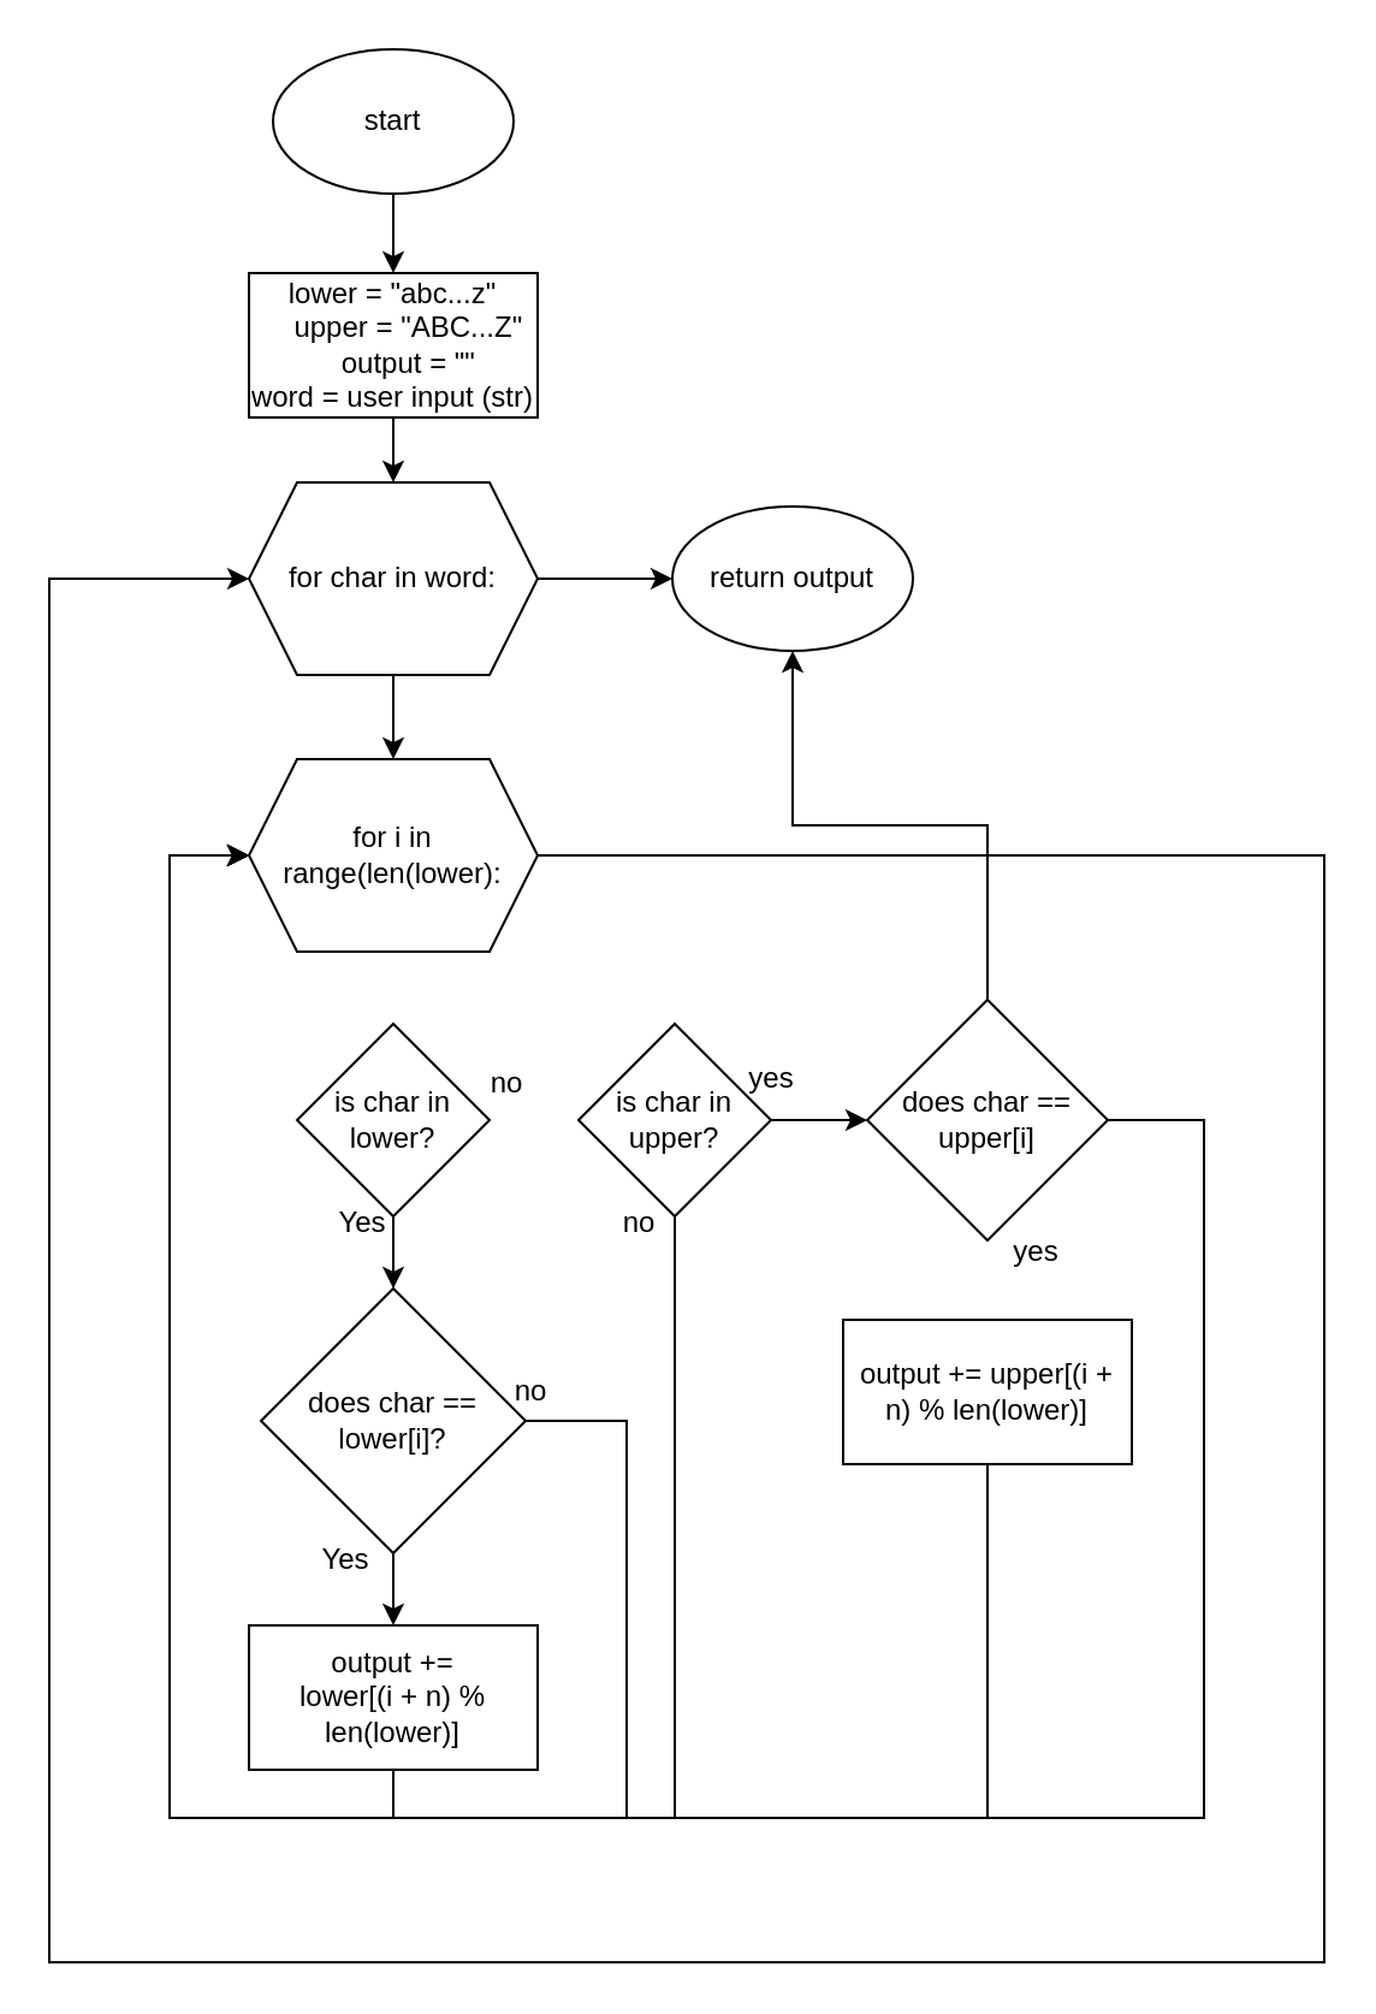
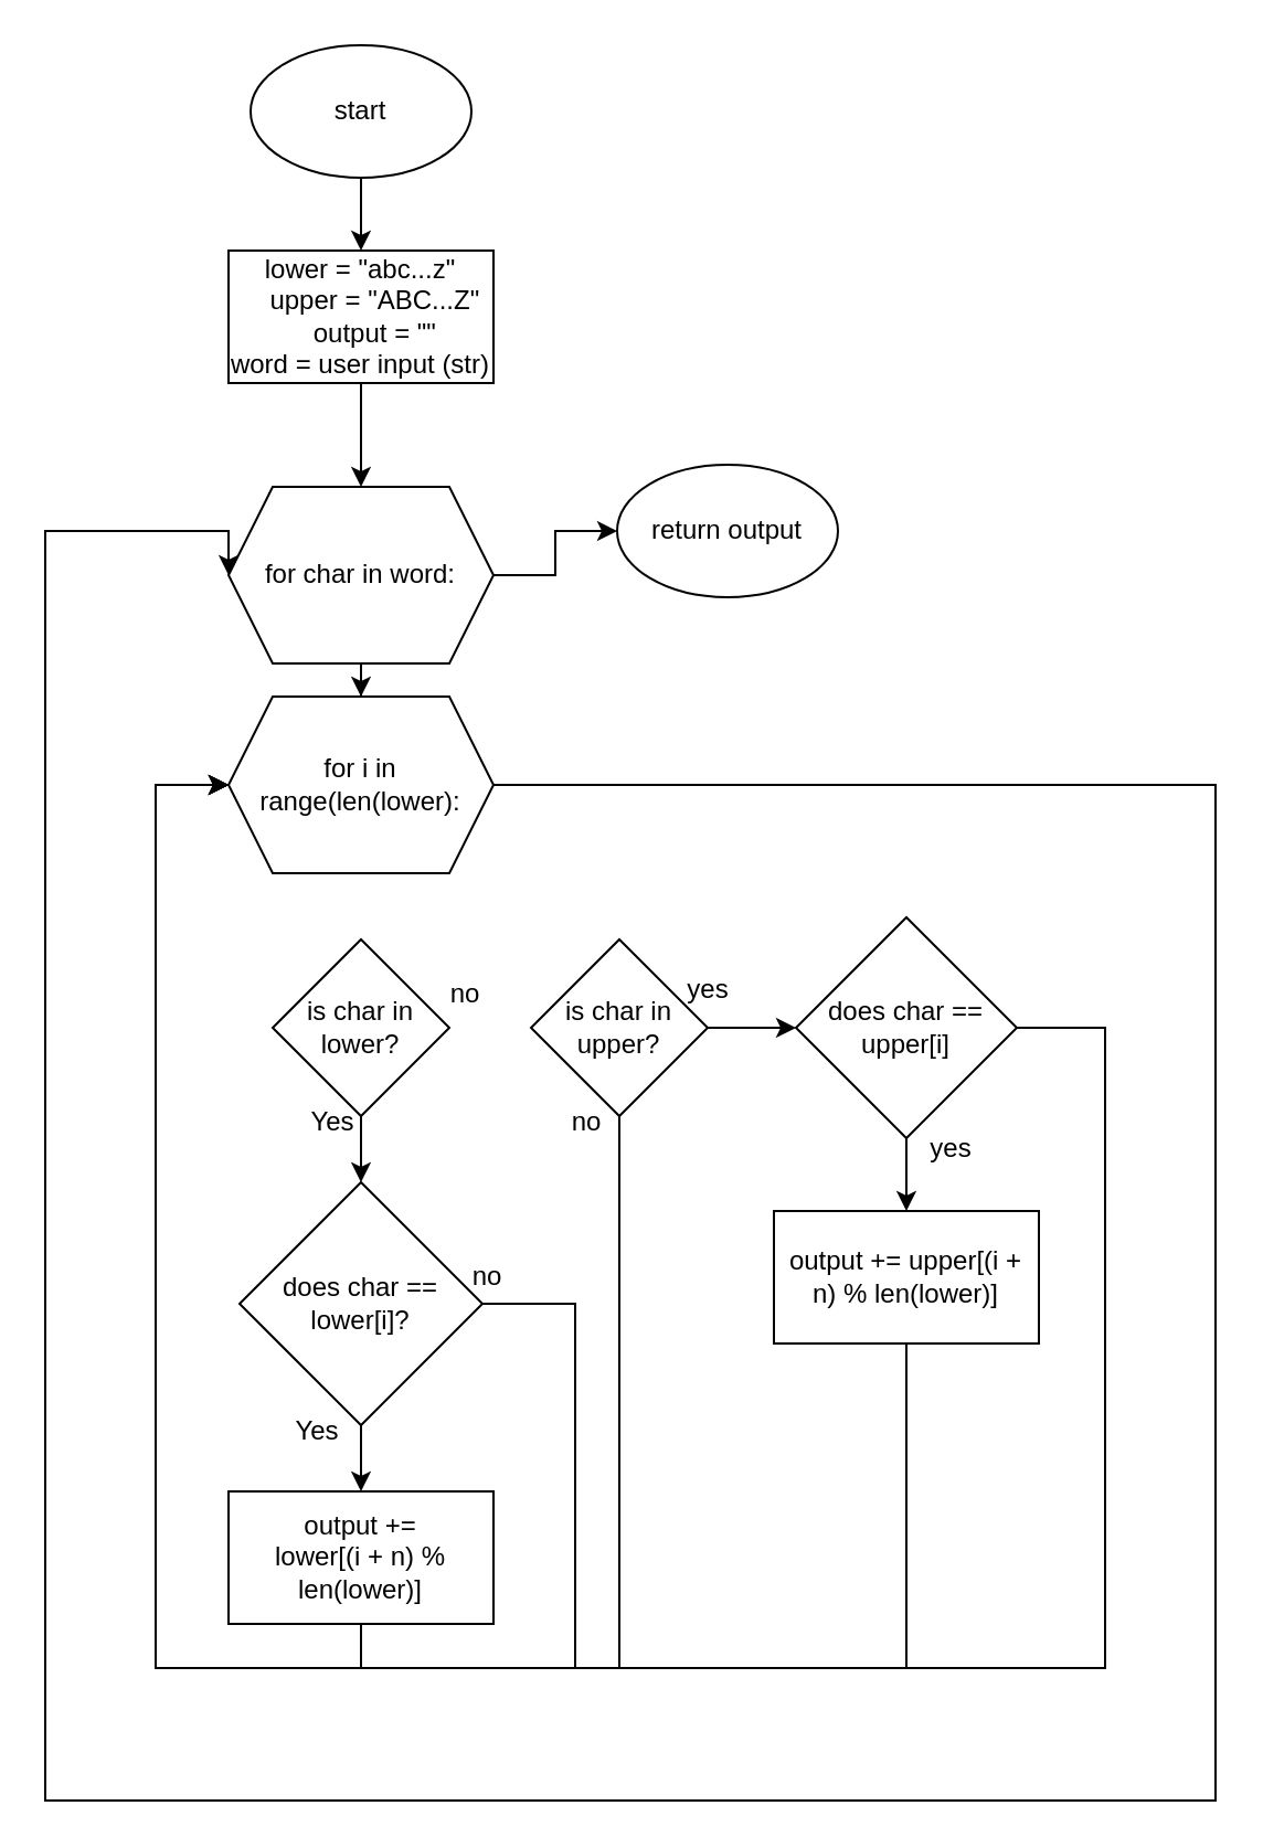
- <mxCell id="9" value="for char in word:" style="shape=hexagon;perimeter=hexagonPerimeter2;whiteSpace=wrap;html=1;fixedSize=1;rounded=0;" parent="1" vertex="1"><mxGeometry x="103" y="200" width="120" height="80" as="geometry" /></mxCell>
+ <mxCell id="9" value="for char in word:" style="shape=hexagon;perimeter=hexagonPerimeter2;whiteSpace=wrap;html=1;fixedSize=1;rounded=0;" parent="1" vertex="1"><mxGeometry x="103" y="220" width="120" height="80" as="geometry" /></mxCell>
- <mxCell id="27" value="" style="edgeStyle=orthogonalEdgeStyle;rounded=0;orthogonalLoop=1;jettySize=auto;html=1;" parent="1" source="29" target="34" edge="1"><mxGeometry relative="1" as="geometry" /></mxCell>
+ <mxCell id="27" value="" style="edgeStyle=orthogonalEdgeStyle;rounded=0;orthogonalLoop=1;jettySize=auto;html=1;" parent="1" source="29" target="32" edge="1"><mxGeometry relative="1" as="geometry" /></mxCell>
